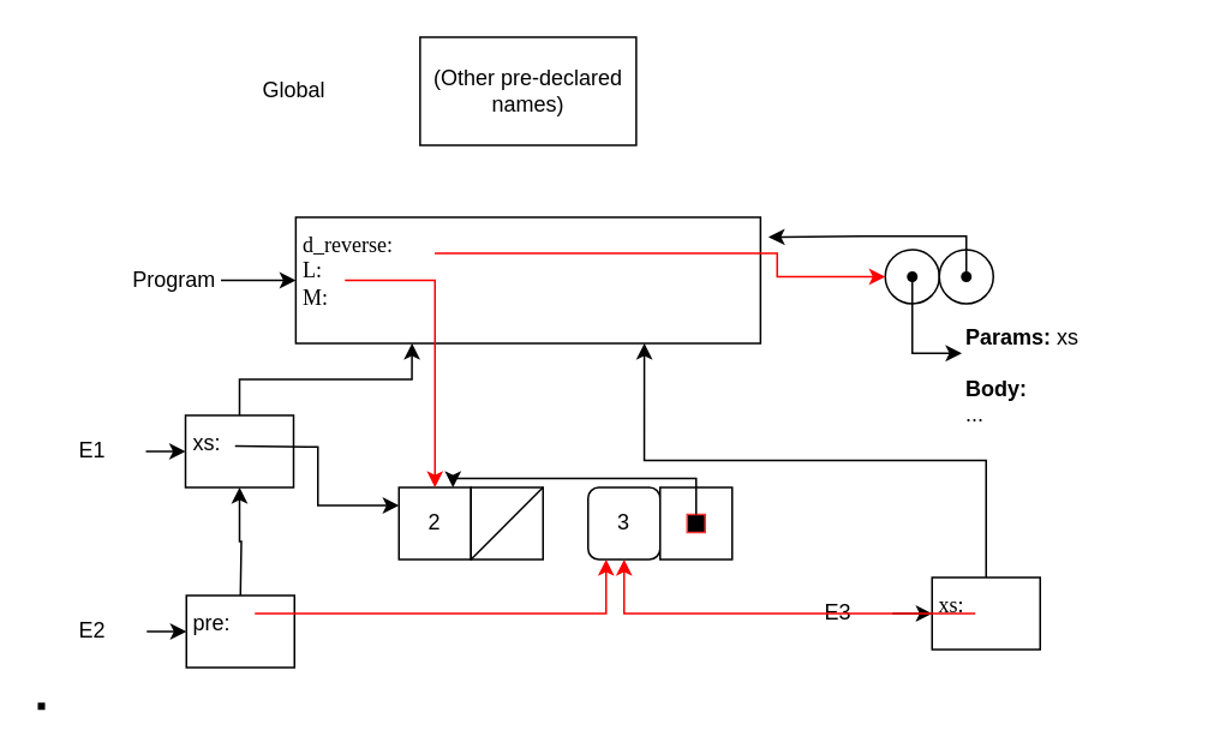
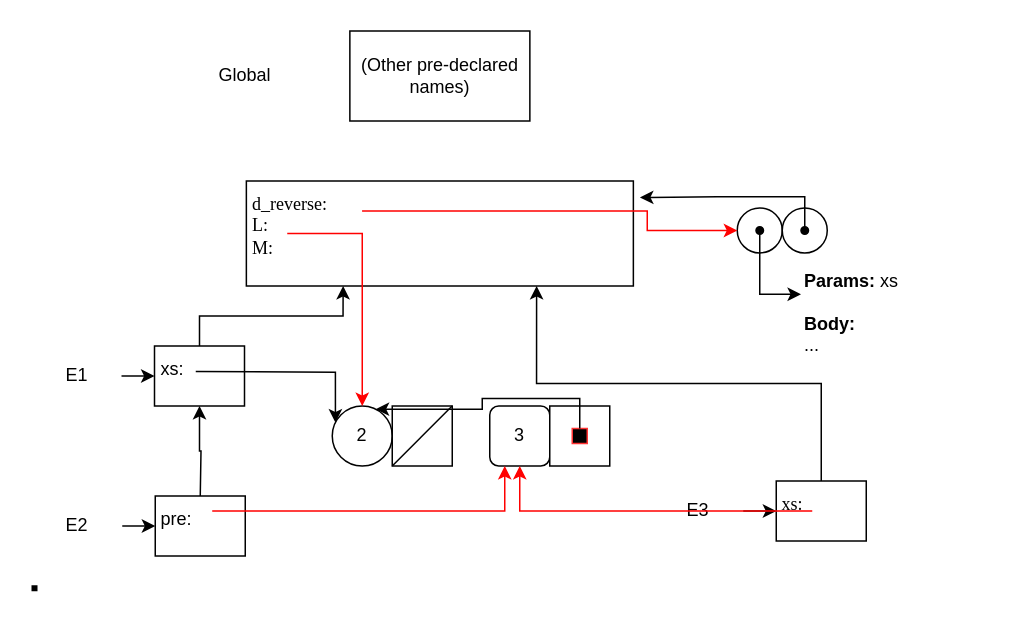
- <mxCell id="8" value="Program" style="text;html=1;strokeColor=none;fillColor=none;align=center;verticalAlign=middle;whiteSpace=wrap;rounded=0;" vertex="1" parent="5"><mxGeometry x="-0.738" y="25" width="51.19" height="20" as="geometry" /></mxCell>
- <mxCell id="7" style="edgeStyle=orthogonalEdgeStyle;rounded=0;orthogonalLoop=1;jettySize=auto;html=1;exitX=1;exitY=0.5;exitDx=0;exitDy=0;entryX=0;entryY=0.5;entryDx=0;entryDy=0;" edge="1" parent="5" source="8" target="6"><mxGeometry relative="1" as="geometry" /></mxCell>
- <mxCell id="20" value="2" style="whiteSpace=wrap;html=1;aspect=fixed;rounded=0;align=center;verticalAlign=middle;" vertex="1" parent="19"><mxGeometry width="40" height="40" as="geometry" /></mxCell>
+ <mxCell id="20" value="2" style="ellipse;whiteSpace=wrap;html=1;aspect=fixed;align=center;verticalAlign=middle;" vertex="1" parent="19"><mxGeometry width="40" height="40" as="geometry" /></mxCell>
